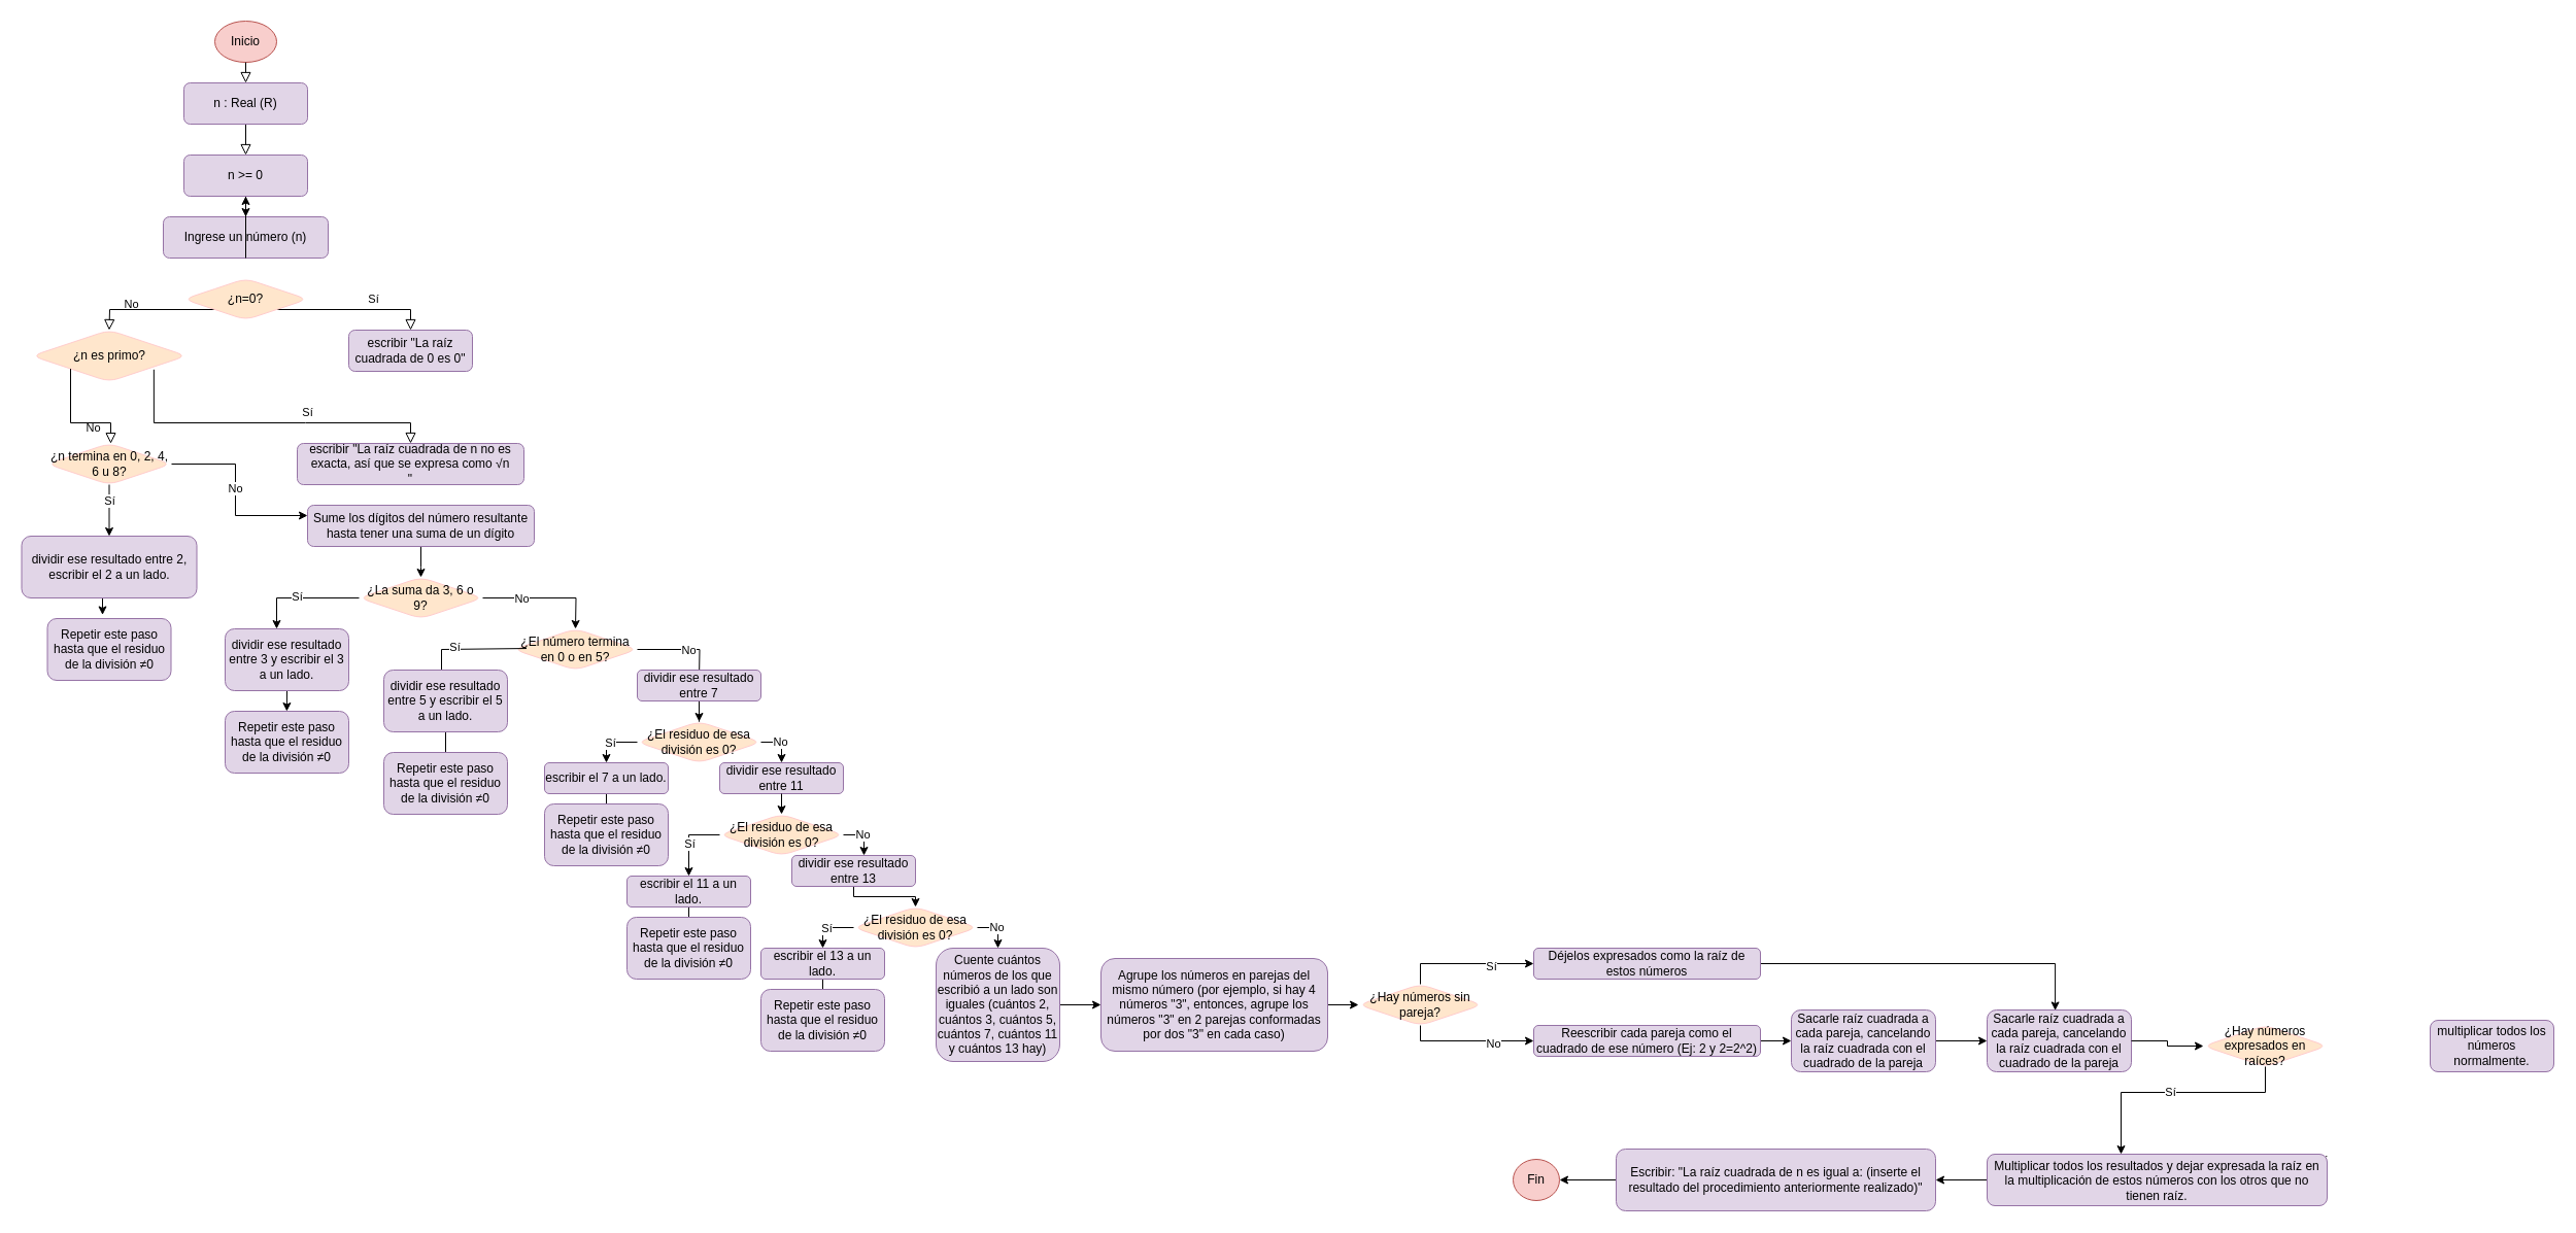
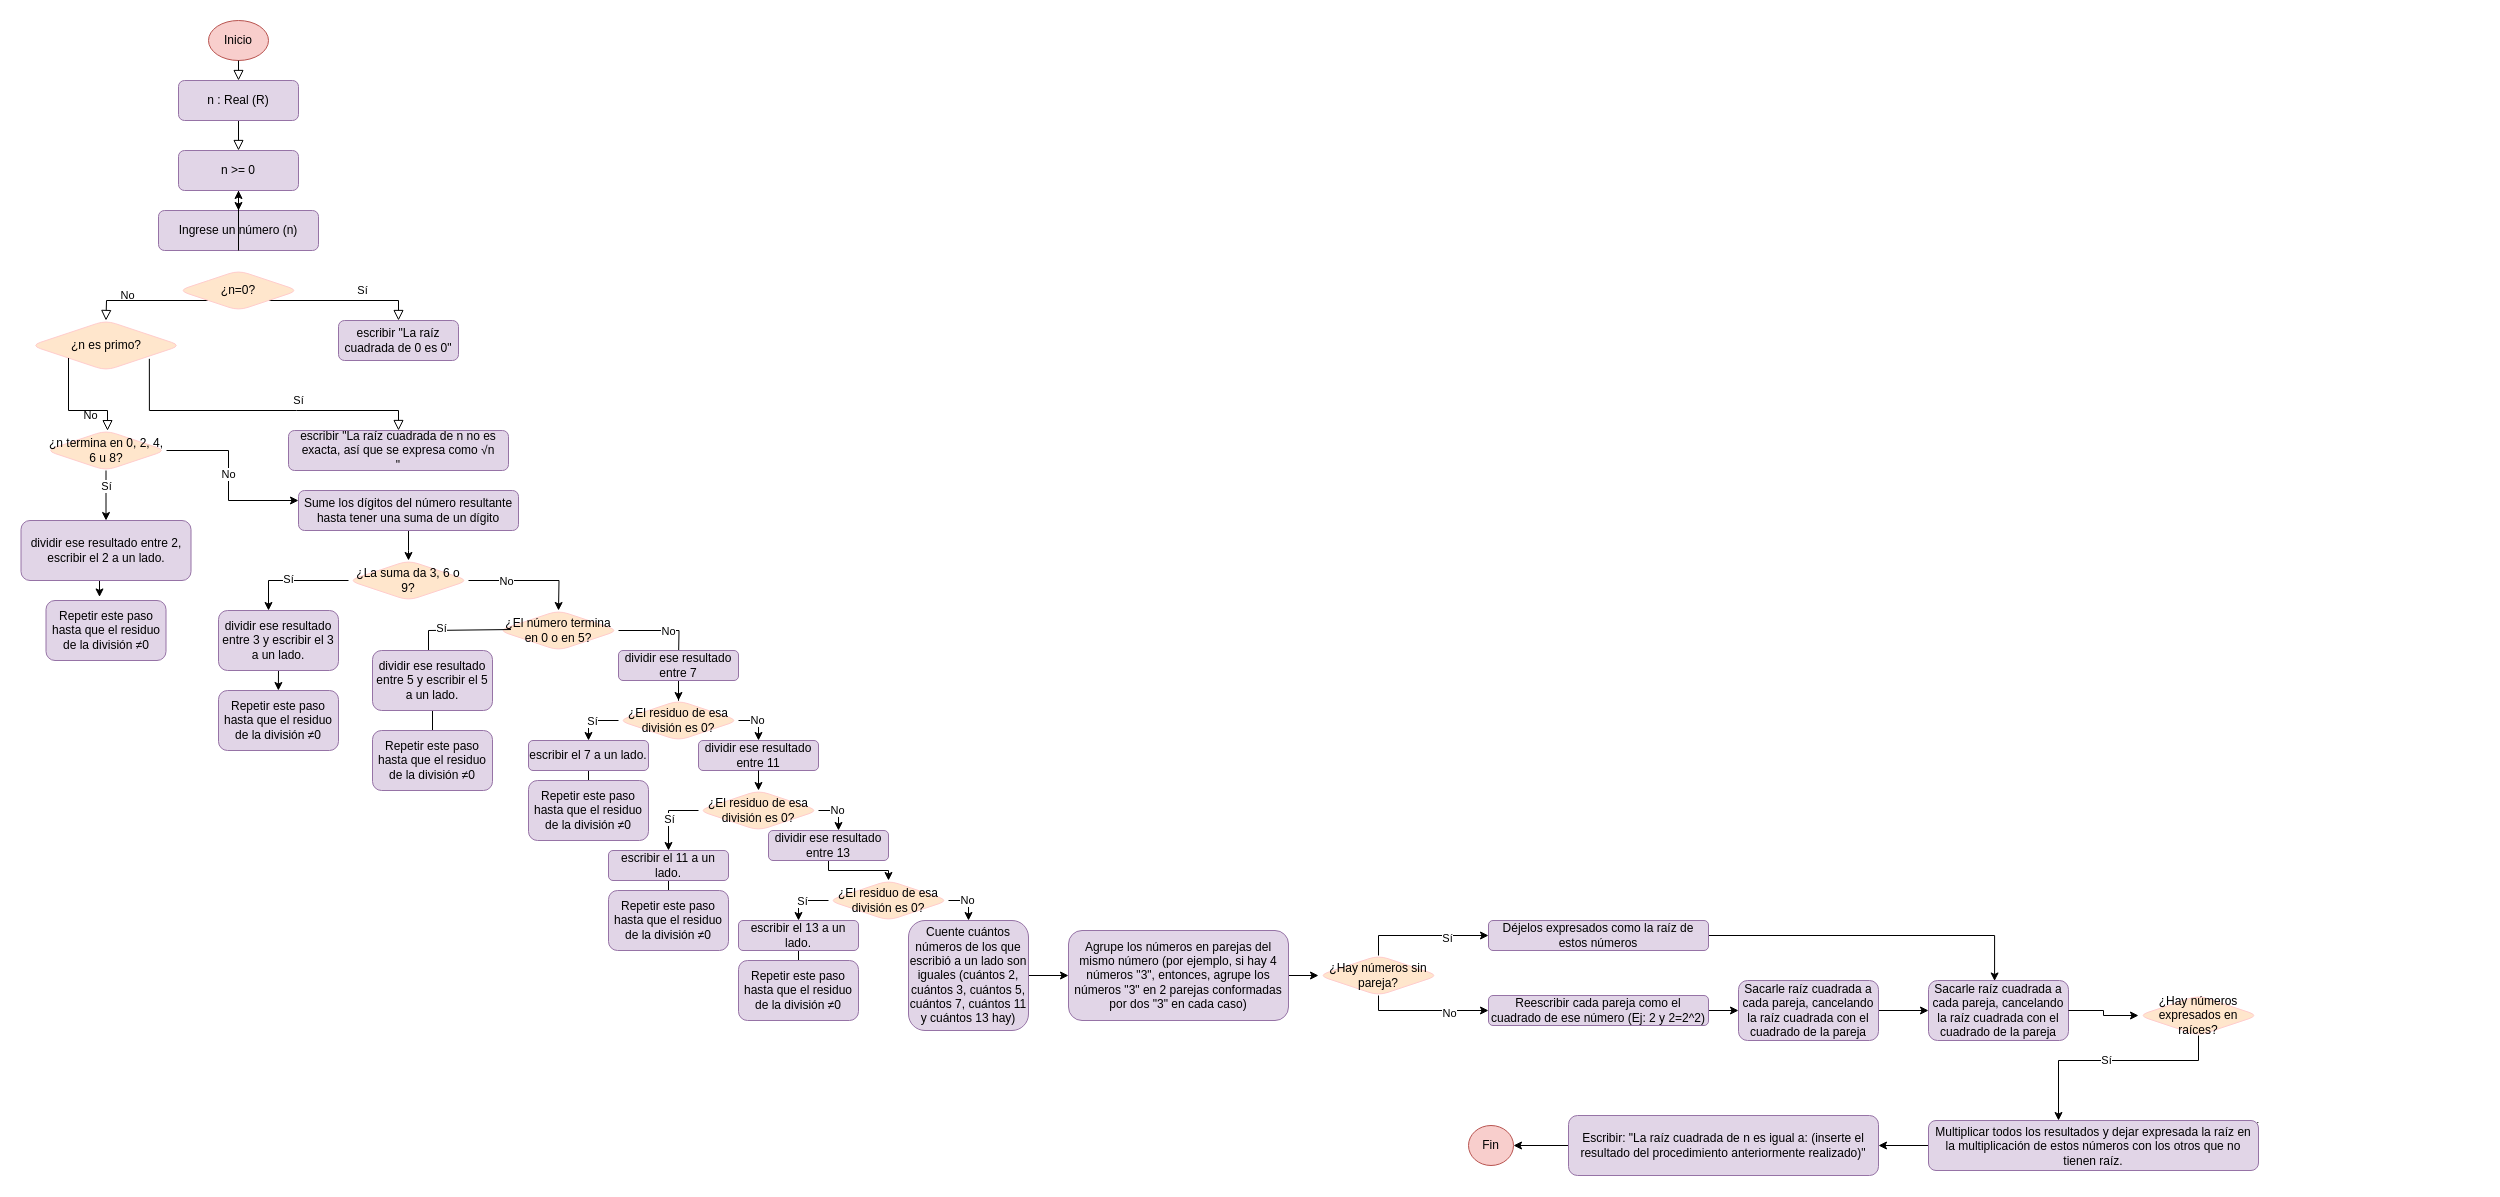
- <mxCell id="96" value="multiplicar todos los números normalmente." style="rounded=1;whiteSpace=wrap;html=1;fillColor=#e1d5e7;strokeColor=#9673a6;" vertex="1" parent="1"><mxGeometry x="2358" y="990" width="120" height="50" as="geometry" /></mxCell>
